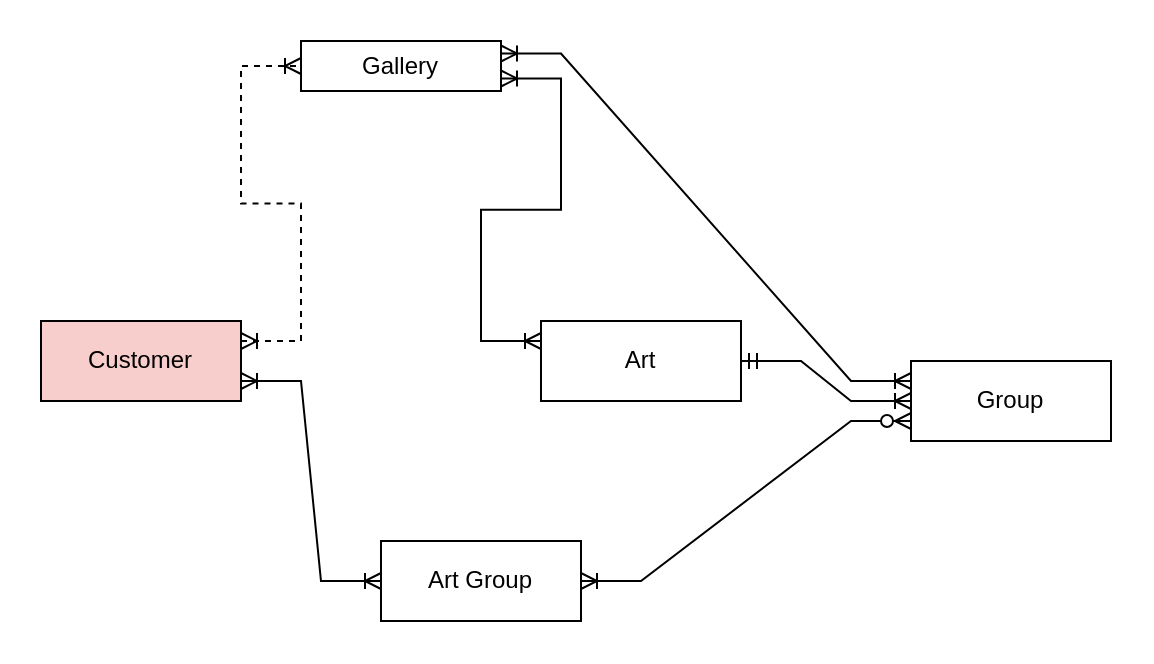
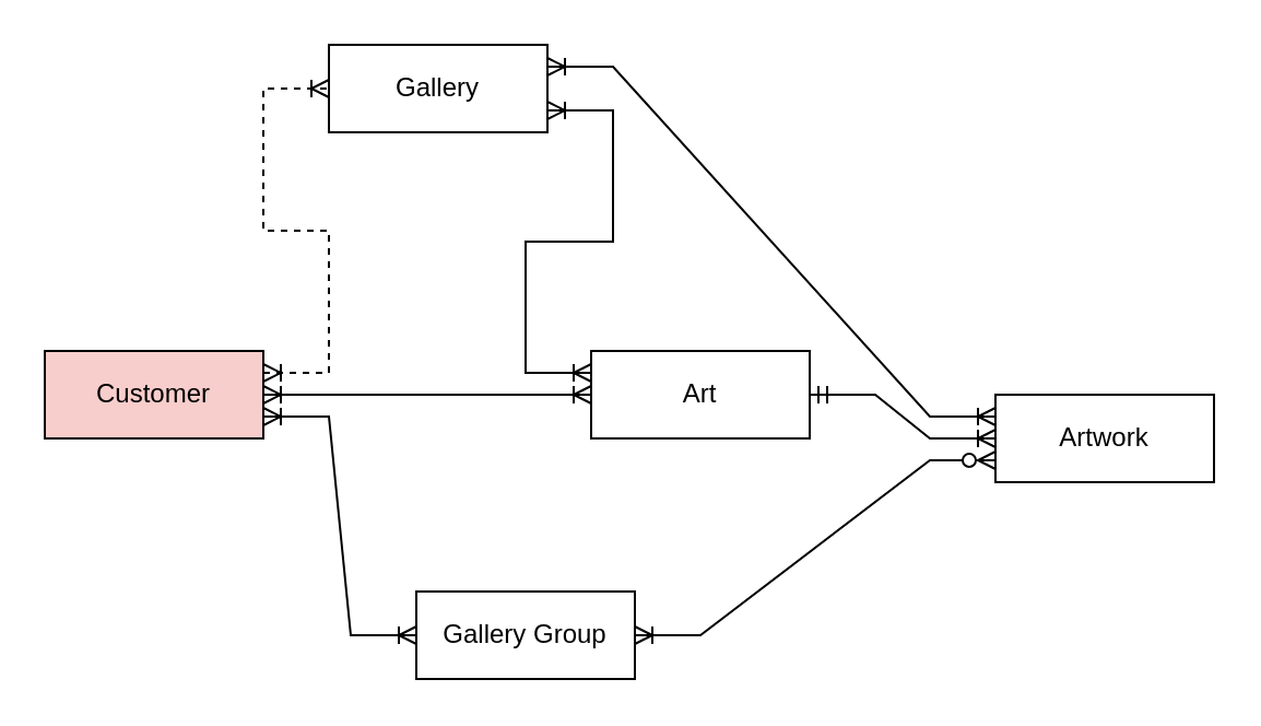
- <mxCell id="6" value="Gallery" style="whiteSpace=wrap;html=1;align=center;" parent="1" vertex="1"><mxGeometry x="150" y="20" width="100" height="25" as="geometry" /></mxCell>
+ <mxCell id="6" value="Gallery" style="whiteSpace=wrap;html=1;align=center;" parent="1" vertex="1"><mxGeometry x="150" y="20" width="100" height="40" as="geometry" /></mxCell>
+ <mxCell id="11" value="" style="edgeStyle=entityRelationEdgeStyle;fontSize=12;html=1;endArrow=ERoneToMany;startArrow=ERoneToMany;rounded=0;exitX=1;exitY=0.5;exitDx=0;exitDy=0;entryX=0;entryY=0.5;entryDx=0;entryDy=0;" parent="1" source="4" target="2" edge="1"><mxGeometry width="100" height="100" relative="1" as="geometry"><mxPoint x="120" y="190" as="sourcePoint" /><mxPoint x="136" y="308" as="targetPoint" /><Array as="points"><mxPoint x="106" y="208" /></Array></mxGeometry></mxCell>
- <mxCell id="5" value="Group" style="whiteSpace=wrap;html=1;align=center;" parent="1" vertex="1"><mxGeometry x="455" y="180" width="100" height="40" as="geometry" /></mxCell>
+ <mxCell id="5" value="Artwork" style="whiteSpace=wrap;html=1;align=center;" parent="1" vertex="1"><mxGeometry x="455" y="180" width="100" height="40" as="geometry" /></mxCell>
- <mxCell id="3" value="Art Group" style="whiteSpace=wrap;html=1;align=center;" parent="1" vertex="1"><mxGeometry x="190" y="270" width="100" height="40" as="geometry" /></mxCell>
+ <mxCell id="3" value="Gallery Group" style="whiteSpace=wrap;html=1;align=center;" parent="1" vertex="1"><mxGeometry x="190" y="270" width="100" height="40" as="geometry" /></mxCell>
